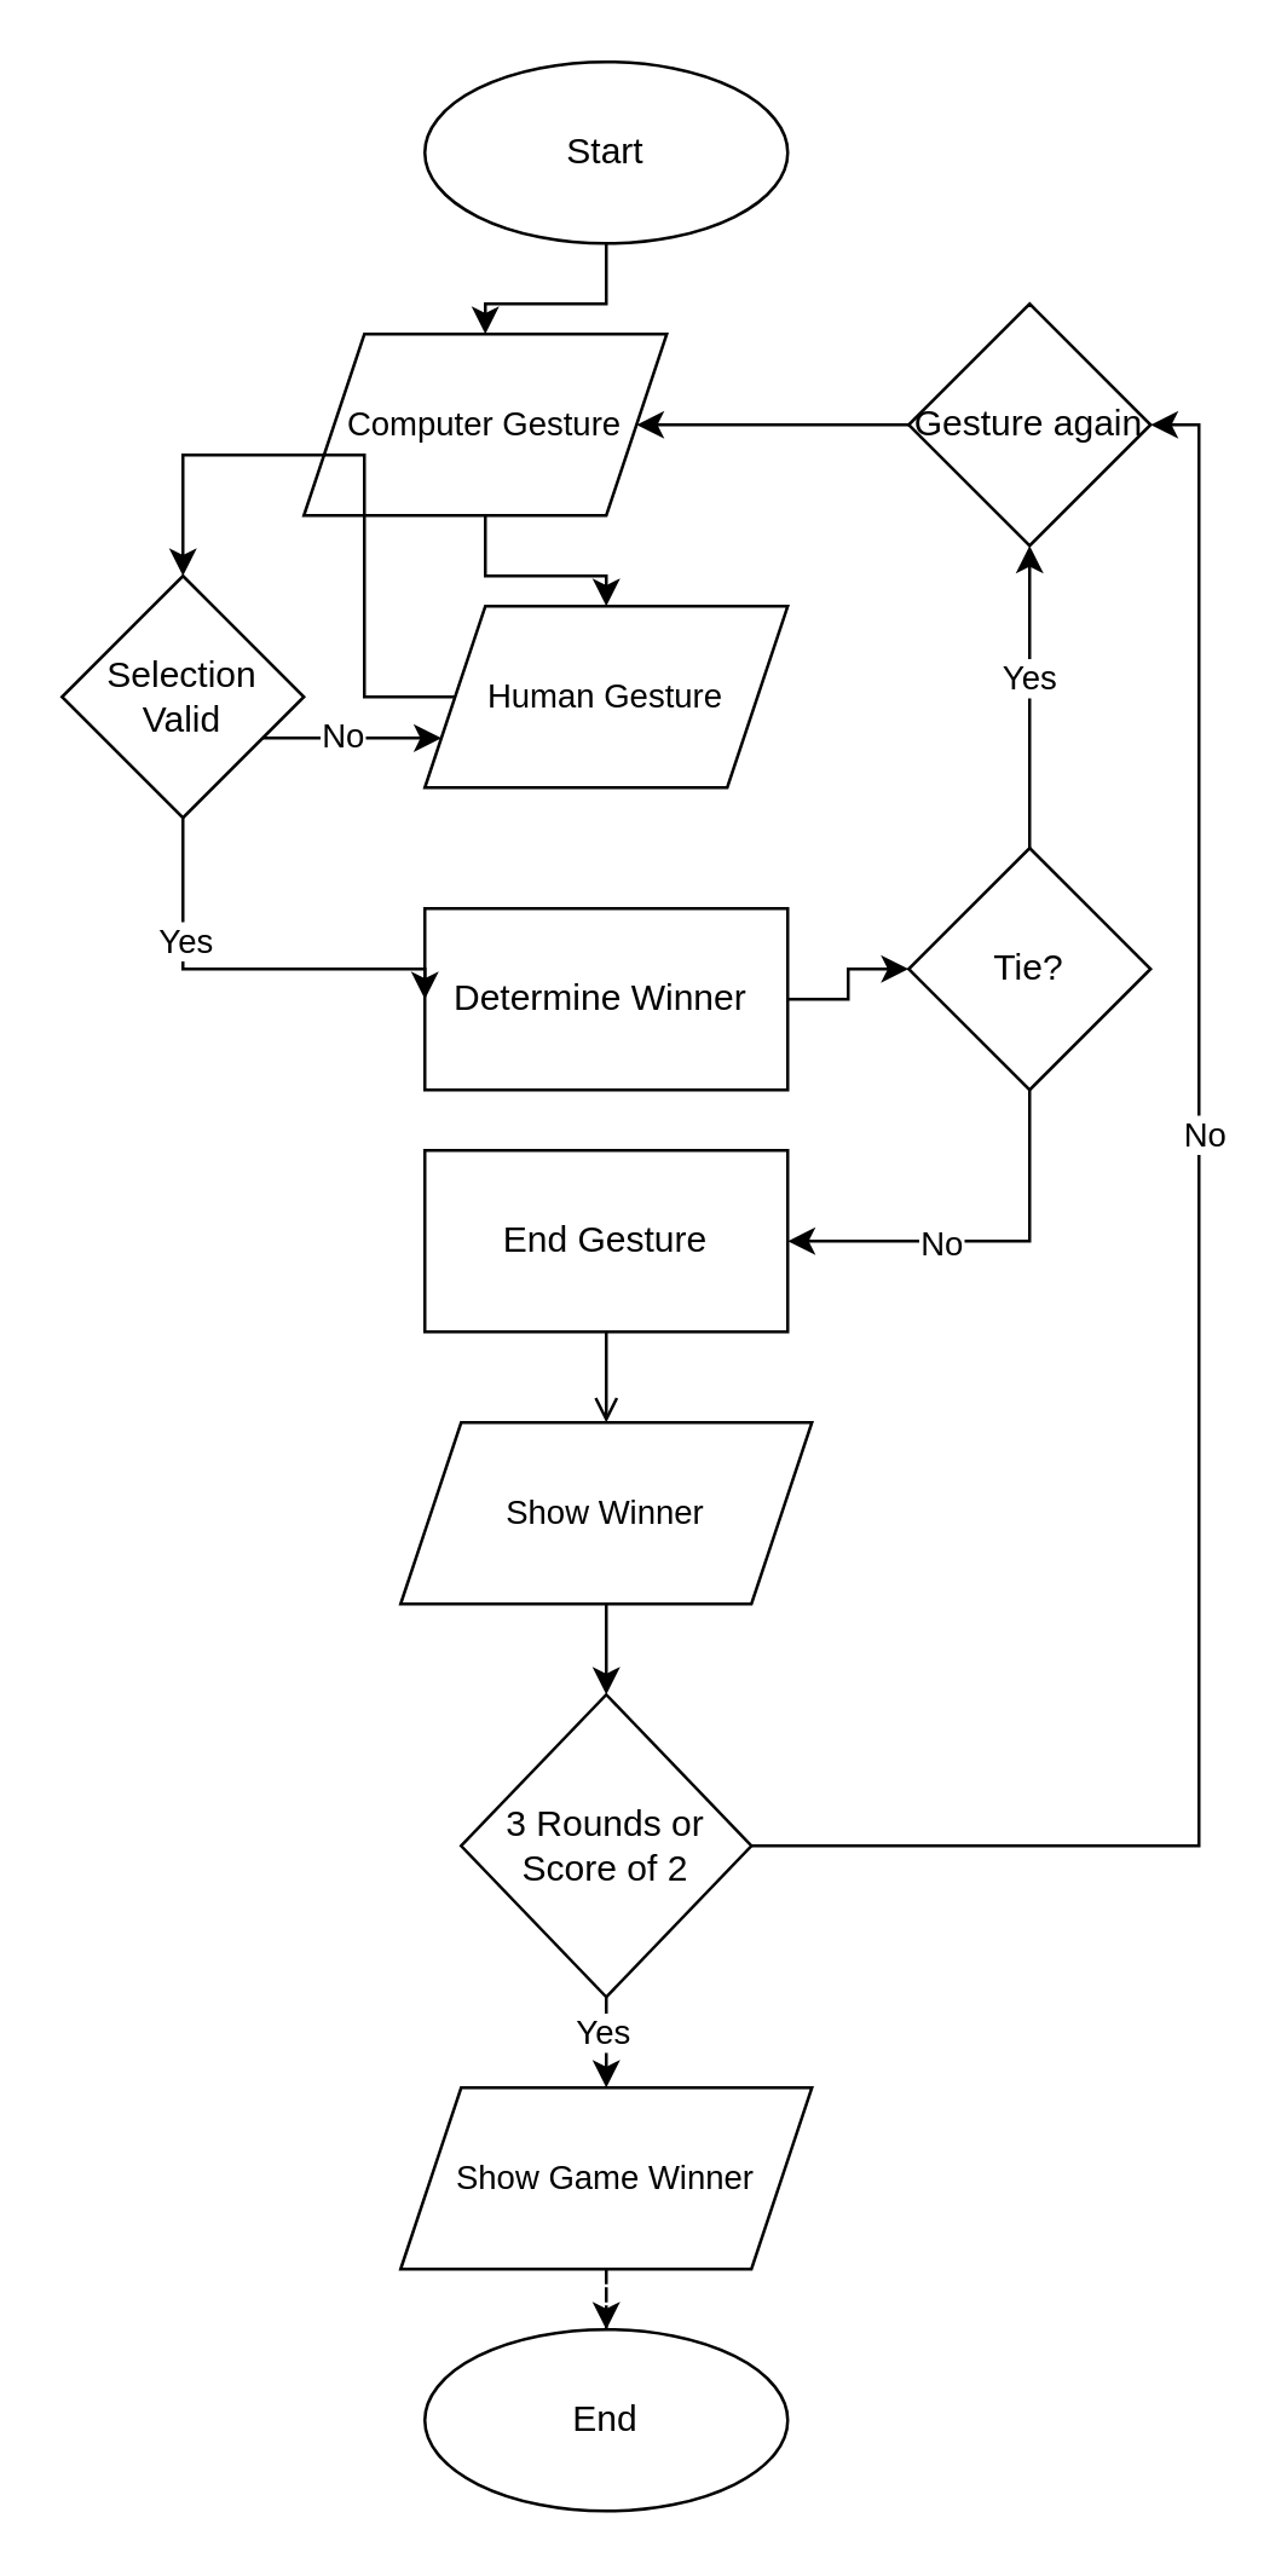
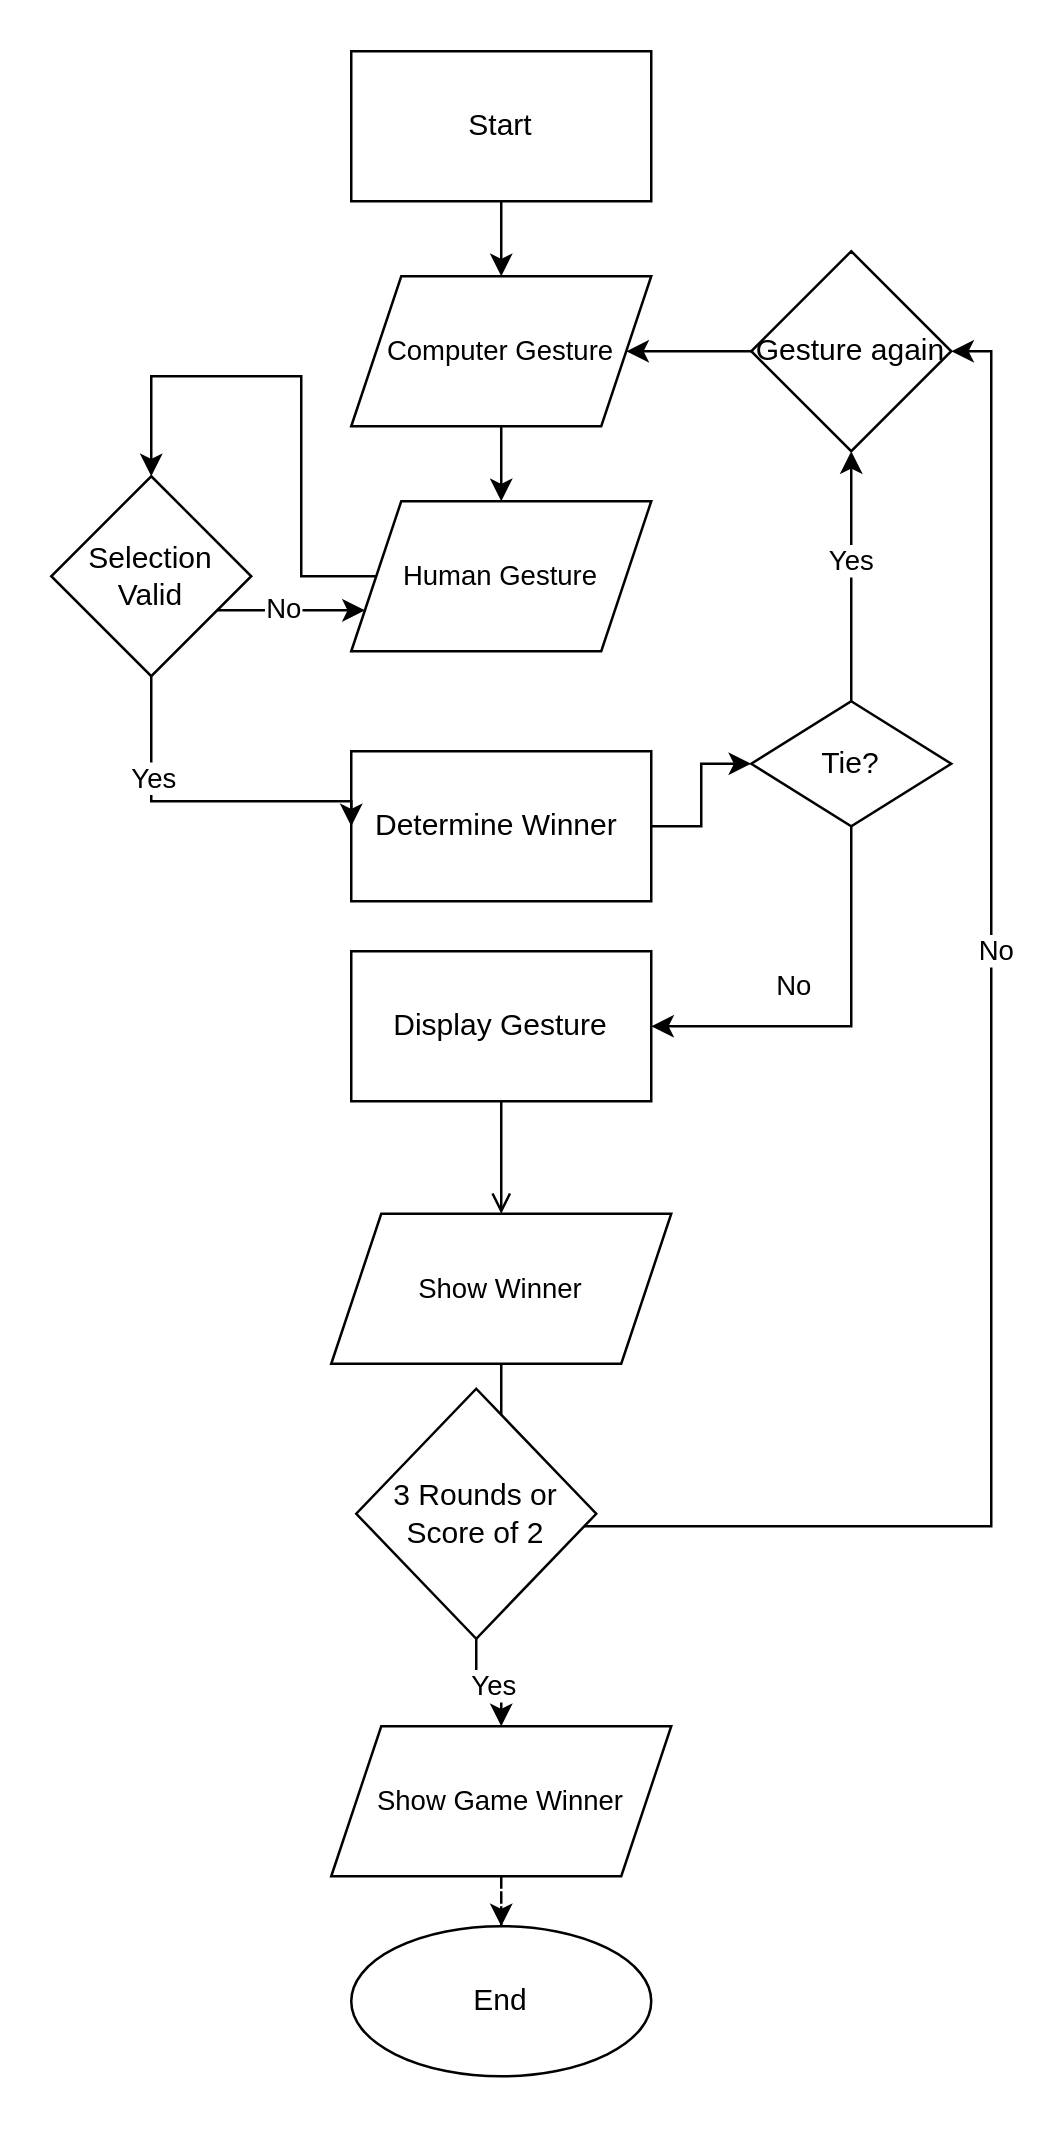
- <mxCell id="3" value="Start" style="ellipse;whiteSpace=wrap;html=1;" vertex="1" parent="1"><mxGeometry x="140" y="20" width="120" height="60" as="geometry" /></mxCell>
+ <mxCell id="3" value="Start" style="whiteSpace=wrap;html=1;rounded=0;" vertex="1" parent="1"><mxGeometry x="140" y="20" width="120" height="60" as="geometry" /></mxCell>
- <mxCell id="6" value="&lt;font style=&quot;font-size: 11px;&quot;&gt;Computer Gesture&lt;/font&gt;" style="shape=parallelogram;perimeter=parallelogramPerimeter;whiteSpace=wrap;html=1;fixedSize=1;" vertex="1" parent="1"><mxGeometry x="100" y="110" width="120" height="60" as="geometry" /></mxCell>
+ <mxCell id="6" value="&lt;font style=&quot;font-size: 11px;&quot;&gt;Computer Gesture&lt;/font&gt;" style="shape=parallelogram;perimeter=parallelogramPerimeter;whiteSpace=wrap;html=1;fixedSize=1;" vertex="1" parent="1"><mxGeometry x="140" y="110" width="120" height="60" as="geometry" /></mxCell>
- <mxCell id="15" value="Tie?" style="rhombus;whiteSpace=wrap;html=1;" vertex="1" parent="1"><mxGeometry x="300" y="280" width="80" height="80" as="geometry" /></mxCell>
+ <mxCell id="15" value="Tie?" style="rhombus;whiteSpace=wrap;html=1;" vertex="1" parent="1"><mxGeometry x="300" y="280" width="80" height="50" as="geometry" /></mxCell>
- <mxCell id="26" value="End Gesture" style="rounded=0;whiteSpace=wrap;html=1;" vertex="1" parent="1"><mxGeometry x="140" y="380" width="120" height="60" as="geometry" /></mxCell>
+ <mxCell id="26" value="Display Gesture" style="rounded=0;whiteSpace=wrap;html=1;" vertex="1" parent="1"><mxGeometry x="140" y="380" width="120" height="60" as="geometry" /></mxCell>
- <mxCell id="17" value="&lt;font style=&quot;font-size: 11px;&quot;&gt;Show Winner&lt;/font&gt;" style="shape=parallelogram;perimeter=parallelogramPerimeter;whiteSpace=wrap;html=1;fixedSize=1;" vertex="1" parent="1"><mxGeometry x="132" y="470" width="136" height="60" as="geometry" /></mxCell>
+ <mxCell id="17" value="&lt;font style=&quot;font-size: 11px;&quot;&gt;Show Winner&lt;/font&gt;" style="shape=parallelogram;perimeter=parallelogramPerimeter;whiteSpace=wrap;html=1;fixedSize=1;" vertex="1" parent="1"><mxGeometry x="132" y="485" width="136" height="60" as="geometry" /></mxCell>
- <mxCell id="31" value="3 Rounds or Score of 2" style="rhombus;whiteSpace=wrap;html=1;" vertex="1" parent="1"><mxGeometry x="152" y="560" width="96" height="100" as="geometry" /></mxCell>
+ <mxCell id="31" value="3 Rounds or Score of 2" style="rhombus;whiteSpace=wrap;html=1;" vertex="1" parent="1"><mxGeometry x="142" y="555" width="96" height="100" as="geometry" /></mxCell>
